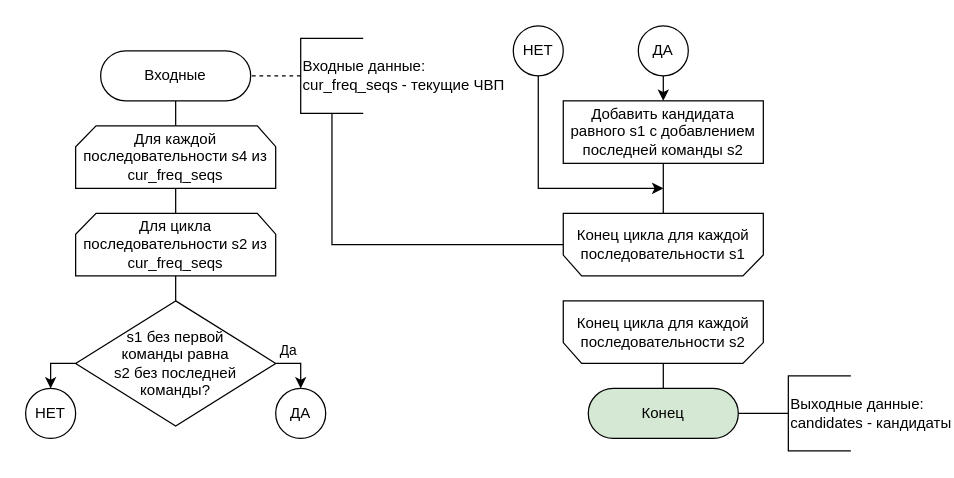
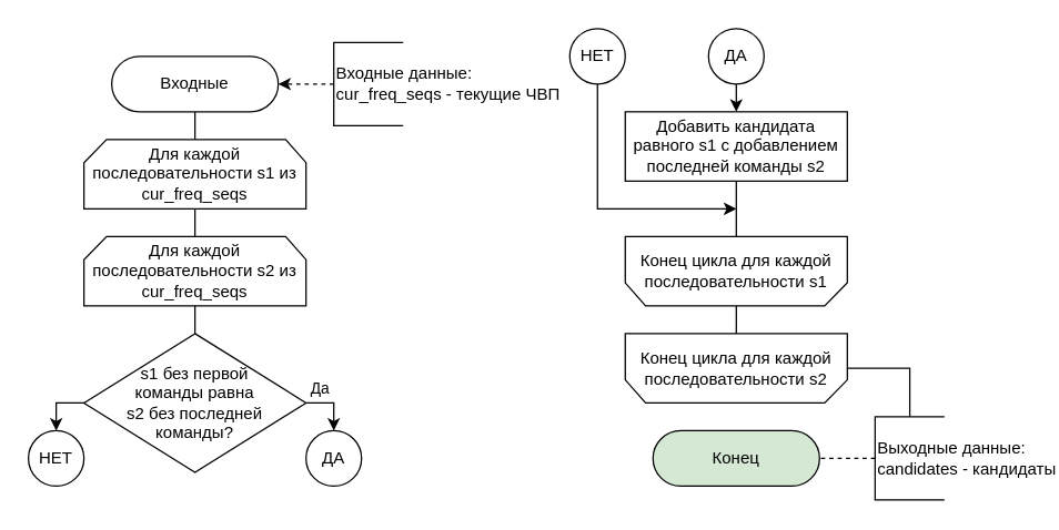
- <mxCell id="19" value="" style="endArrow=none;dashed=1;html=1;exitX=0;exitY=0.5;exitDx=0;exitDy=0;exitPerimeter=0;" parent="1" source="18" target="3" edge="1"><mxGeometry width="50" height="50" relative="1" as="geometry"><mxPoint x="274" y="-280" as="sourcePoint" /><mxPoint x="240" y="90" as="targetPoint" /></mxGeometry></mxCell>
+ <mxCell id="19" value="" style="endArrow=classic;dashed=1;html=1;exitX=0;exitY=0.5;exitDx=0;exitDy=0;exitPerimeter=0;" parent="1" source="18" target="3" edge="1"><mxGeometry width="50" height="50" relative="1" as="geometry"><mxPoint x="274" y="-280" as="sourcePoint" /><mxPoint x="240" y="90" as="targetPoint" /></mxGeometry></mxCell>
- <mxCell id="5" value="Для каждой последовательности s4 из cur_freq_seqs" style="strokeWidth=1;html=1;shape=stencil(rZVNb4MwDIZ/Ta5VIFoFxynrTlUvPeycUndEhQQF2q7/vikuGh+DMa8SB/wa3gcbW2FClqkqgIXcqByYeGNhuLa28MJa57ryob9NMbHkGF4wjCMMVVlAUqF2Vk6rXQaYKStnj3DR++rhoE0KDl3FivFX/8z9EjKxxngTbU3ZybTy3kxp49/lX2jGFy+IuT5ijApPyKEC11G/y9ugwMJ3MimYR9oSSN2KGu5vpI+/kwIaaUXpXp8VzIRtCHXxBQ97uDiayduSeDG1OlIvm60jVDfCE9IrYwso5E4lx09nT2b/41cW6r7cg0STzu0ZWkPXm++pBjQOmTYthyj+r0OvgU+wWBIs+JMdKGVQ/kaS2RImhtbrg4mo1ZExEvJgHUzM10FnGZ4jY6M7MKhVPNdq4QY=);whiteSpace=wrap;" parent="1" vertex="1"><mxGeometry x="60" y="100" width="160" height="50" as="geometry" /></mxCell>
+ <mxCell id="5" value="Для каждой последовательности s1 из cur_freq_seqs" style="strokeWidth=1;html=1;shape=stencil(rZVNb4MwDIZ/Ta5VIFoFxynrTlUvPeycUndEhQQF2q7/vikuGh+DMa8SB/wa3gcbW2FClqkqgIXcqByYeGNhuLa28MJa57ryob9NMbHkGF4wjCMMVVlAUqF2Vk6rXQaYKStnj3DR++rhoE0KDl3FivFX/8z9EjKxxngTbU3ZybTy3kxp49/lX2jGFy+IuT5ijApPyKEC11G/y9ugwMJ3MimYR9oSSN2KGu5vpI+/kwIaaUXpXp8VzIRtCHXxBQ97uDiayduSeDG1OlIvm60jVDfCE9IrYwso5E4lx09nT2b/41cW6r7cg0STzu0ZWkPXm++pBjQOmTYthyj+r0OvgU+wWBIs+JMdKGVQ/kaS2RImhtbrg4mo1ZExEvJgHUzM10FnGZ4jY6M7MKhVPNdq4QY=);whiteSpace=wrap;" parent="1" vertex="1"><mxGeometry x="60" y="100" width="160" height="50" as="geometry" /></mxCell>
- <mxCell id="14" value="Для цикла последовательности s2 из cur_freq_seqs" style="strokeWidth=1;html=1;shape=stencil(rZVNb4MwDIZ/Ta5VIFoFxynrTlUvPeycUndEhQQF2q7/vikuGh+DMa8SB/wa3gcbW2FClqkqgIXcqByYeGNhuLa28MJa57ryob9NMbHkGF4wjCMMVVlAUqF2Vk6rXQaYKStnj3DR++rhoE0KDl3FivFX/8z9EjKxxngTbU3ZybTy3kxp49/lX2jGFy+IuT5ijApPyKEC11G/y9ugwMJ3MimYR9oSSN2KGu5vpI+/kwIaaUXpXp8VzIRtCHXxBQ97uDiayduSeDG1OlIvm60jVDfCE9IrYwso5E4lx09nT2b/41cW6r7cg0STzu0ZWkPXm++pBjQOmTYthyj+r0OvgU+wWBIs+JMdKGVQ/kaS2RImhtbrg4mo1ZExEvJgHUzM10FnGZ4jY6M7MKhVPNdq4QY=);whiteSpace=wrap;" parent="1" vertex="1"><mxGeometry x="60" y="170" width="160" height="50" as="geometry" /></mxCell>
+ <mxCell id="14" value="Для каждой последовательности s2 из cur_freq_seqs" style="strokeWidth=1;html=1;shape=stencil(rZVNb4MwDIZ/Ta5VIFoFxynrTlUvPeycUndEhQQF2q7/vikuGh+DMa8SB/wa3gcbW2FClqkqgIXcqByYeGNhuLa28MJa57ryob9NMbHkGF4wjCMMVVlAUqF2Vk6rXQaYKStnj3DR++rhoE0KDl3FivFX/8z9EjKxxngTbU3ZybTy3kxp49/lX2jGFy+IuT5ijApPyKEC11G/y9ugwMJ3MimYR9oSSN2KGu5vpI+/kwIaaUXpXp8VzIRtCHXxBQ97uDiayduSeDG1OlIvm60jVDfCE9IrYwso5E4lx09nT2b/41cW6r7cg0STzu0ZWkPXm++pBjQOmTYthyj+r0OvgU+wWBIs+JMdKGVQ/kaS2RImhtbrg4mo1ZExEvJgHUzM10FnGZ4jY6M7MKhVPNdq4QY=);whiteSpace=wrap;" parent="1" vertex="1"><mxGeometry x="60" y="170" width="160" height="50" as="geometry" /></mxCell>
- <mxCell id="6" style="edgeStyle=orthogonalEdgeStyle;rounded=0;orthogonalLoop=1;jettySize=auto;html=1;endArrow=none;" parent="1" source="7" target="18" edge="1"><mxGeometry relative="1" as="geometry" /></mxCell>
+ <mxCell id="6" style="edgeStyle=orthogonalEdgeStyle;rounded=0;orthogonalLoop=1;jettySize=auto;html=1;endArrow=none;" parent="1" source="7" target="16" edge="1"><mxGeometry relative="1" as="geometry" /></mxCell>
- <mxCell id="15" style="edgeStyle=orthogonalEdgeStyle;rounded=0;orthogonalLoop=1;jettySize=auto;html=1;endArrow=none;" parent="1" source="16" target="17" edge="1"><mxGeometry relative="1" as="geometry" /></mxCell>
+ <mxCell id="15" style="edgeStyle=orthogonalEdgeStyle;rounded=0;orthogonalLoop=1;jettySize=auto;html=1;endArrow=none;" parent="1" source="16" target="20" edge="1"><mxGeometry relative="1" as="geometry" /></mxCell>
- <mxCell id="21" value="" style="endArrow=none;dashed=0;html=1;exitX=0;exitY=0.5;exitDx=0;exitDy=0;exitPerimeter=0;entryX=1;entryY=0.5;entryDx=0;entryDy=0;" parent="1" source="20" target="17" edge="1"><mxGeometry width="50" height="50" relative="1" as="geometry"><mxPoint x="664" y="-10" as="sourcePoint" /><mxPoint x="580" y="330" as="targetPoint" /></mxGeometry></mxCell>
+ <mxCell id="21" value="" style="endArrow=none;dashed=1;html=1;exitX=0;exitY=0.5;exitDx=0;exitDy=0;exitPerimeter=0;entryX=1;entryY=0.5;entryDx=0;entryDy=0;" parent="1" source="20" target="17" edge="1"><mxGeometry width="50" height="50" relative="1" as="geometry"><mxPoint x="664" y="-10" as="sourcePoint" /><mxPoint x="580" y="330" as="targetPoint" /></mxGeometry></mxCell>
